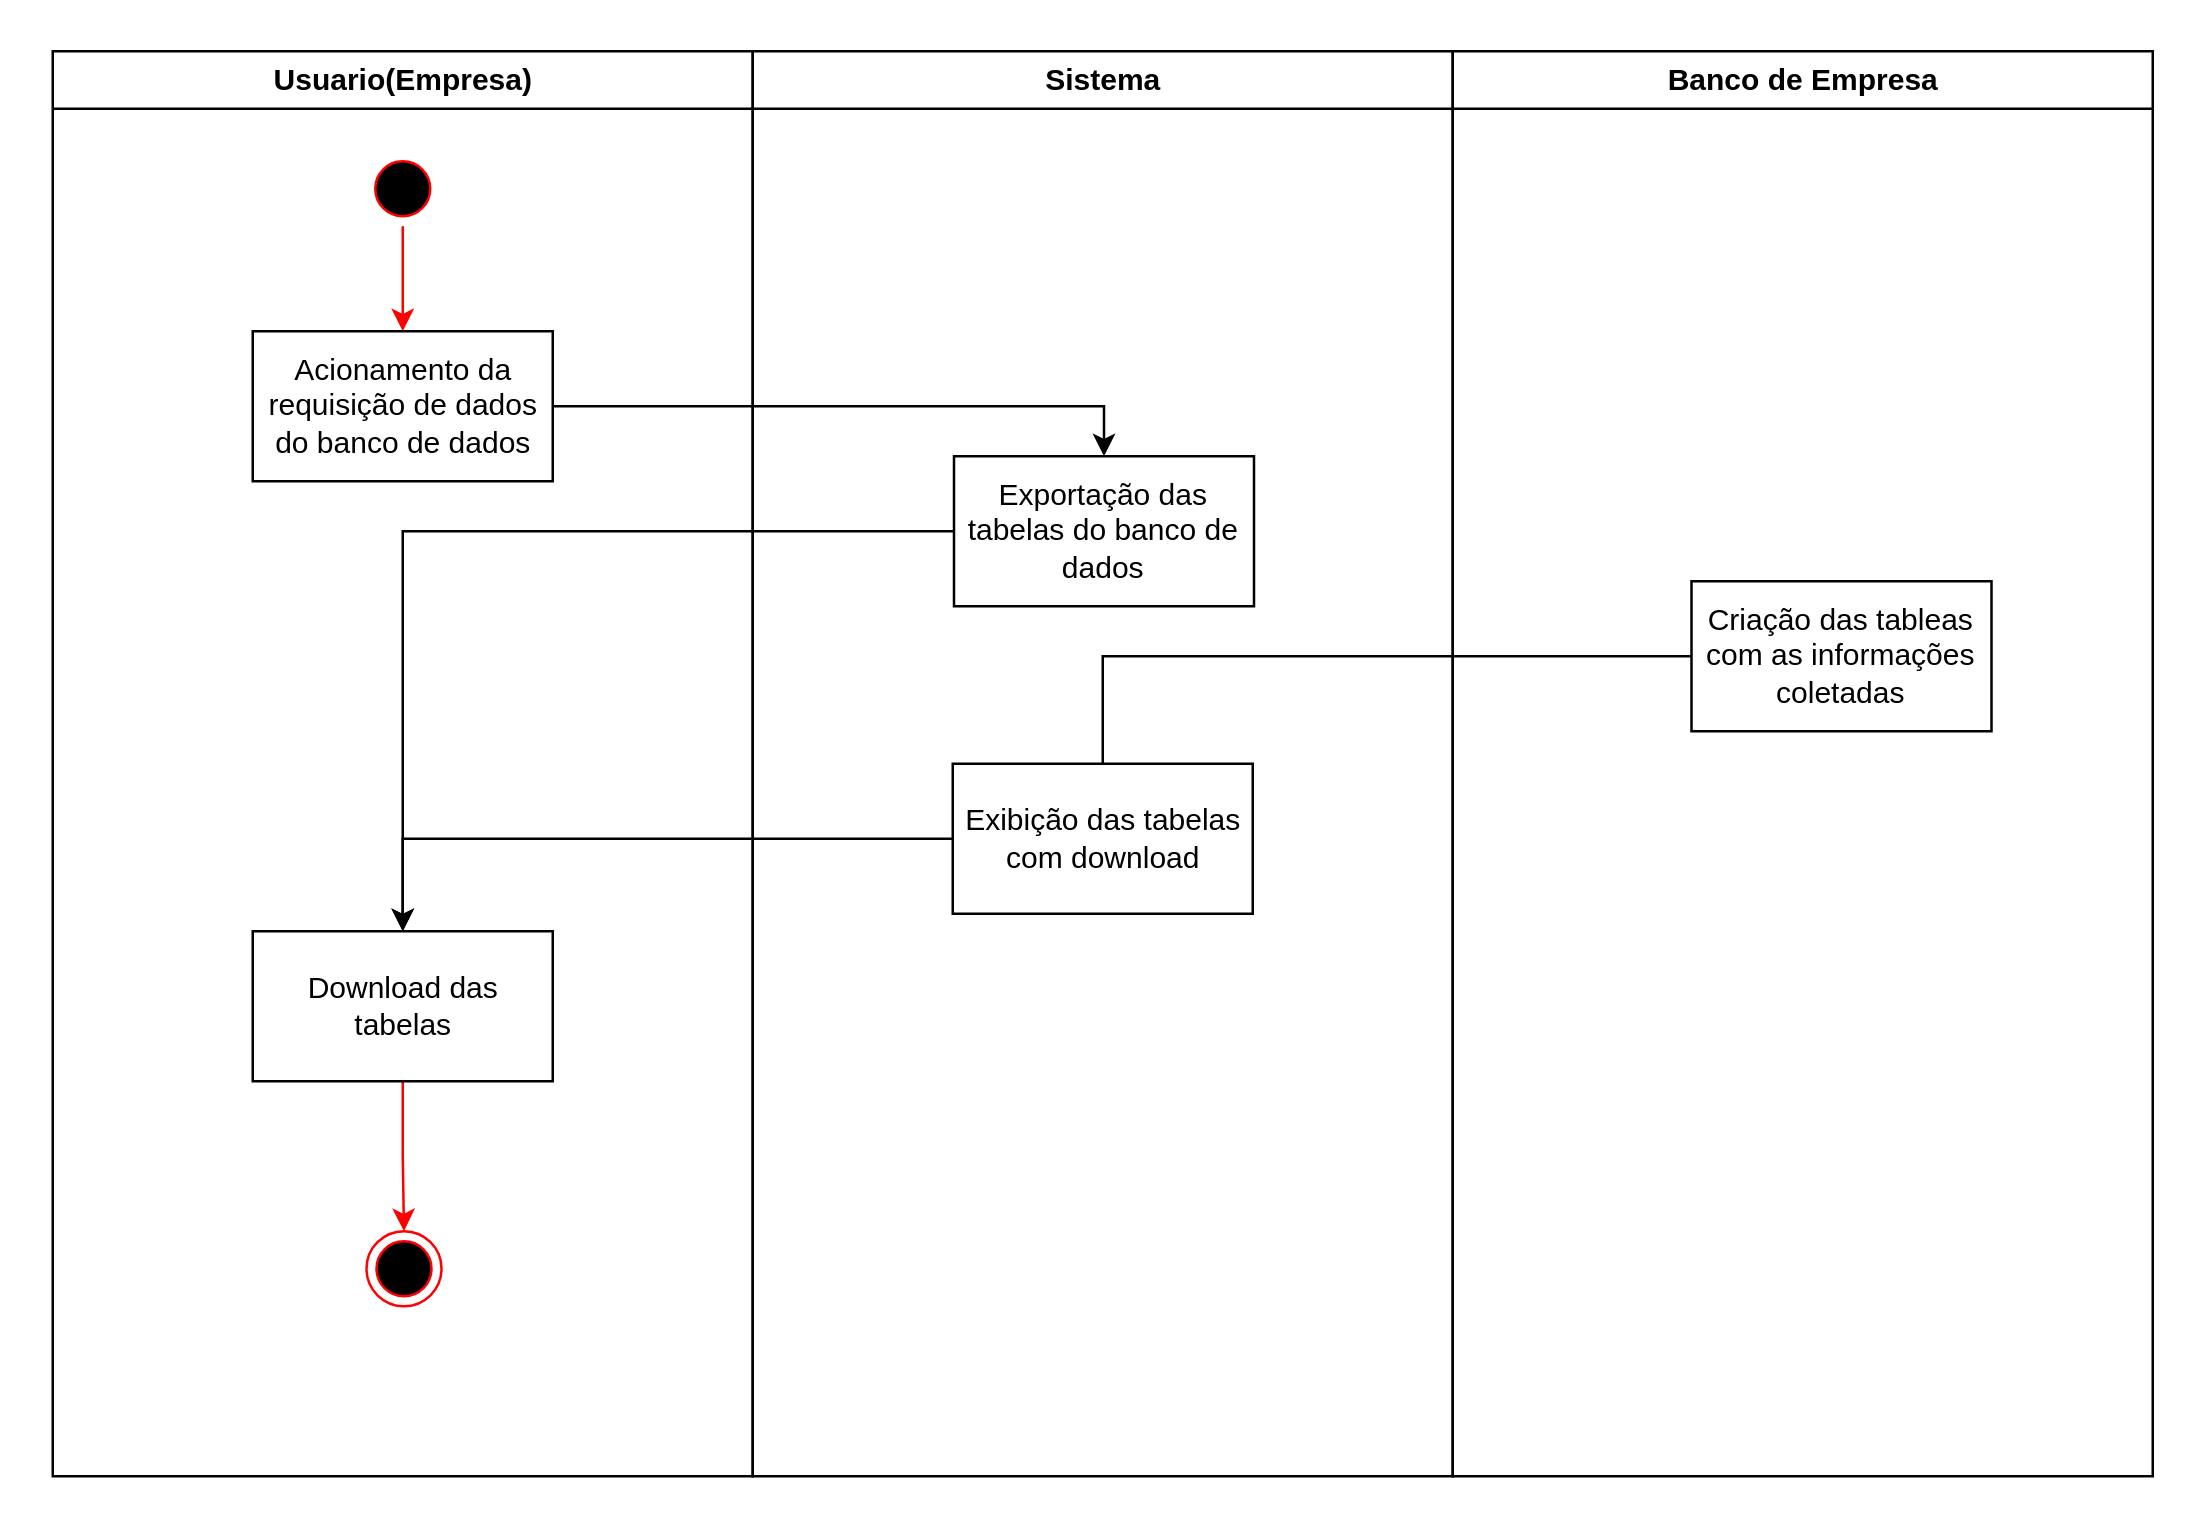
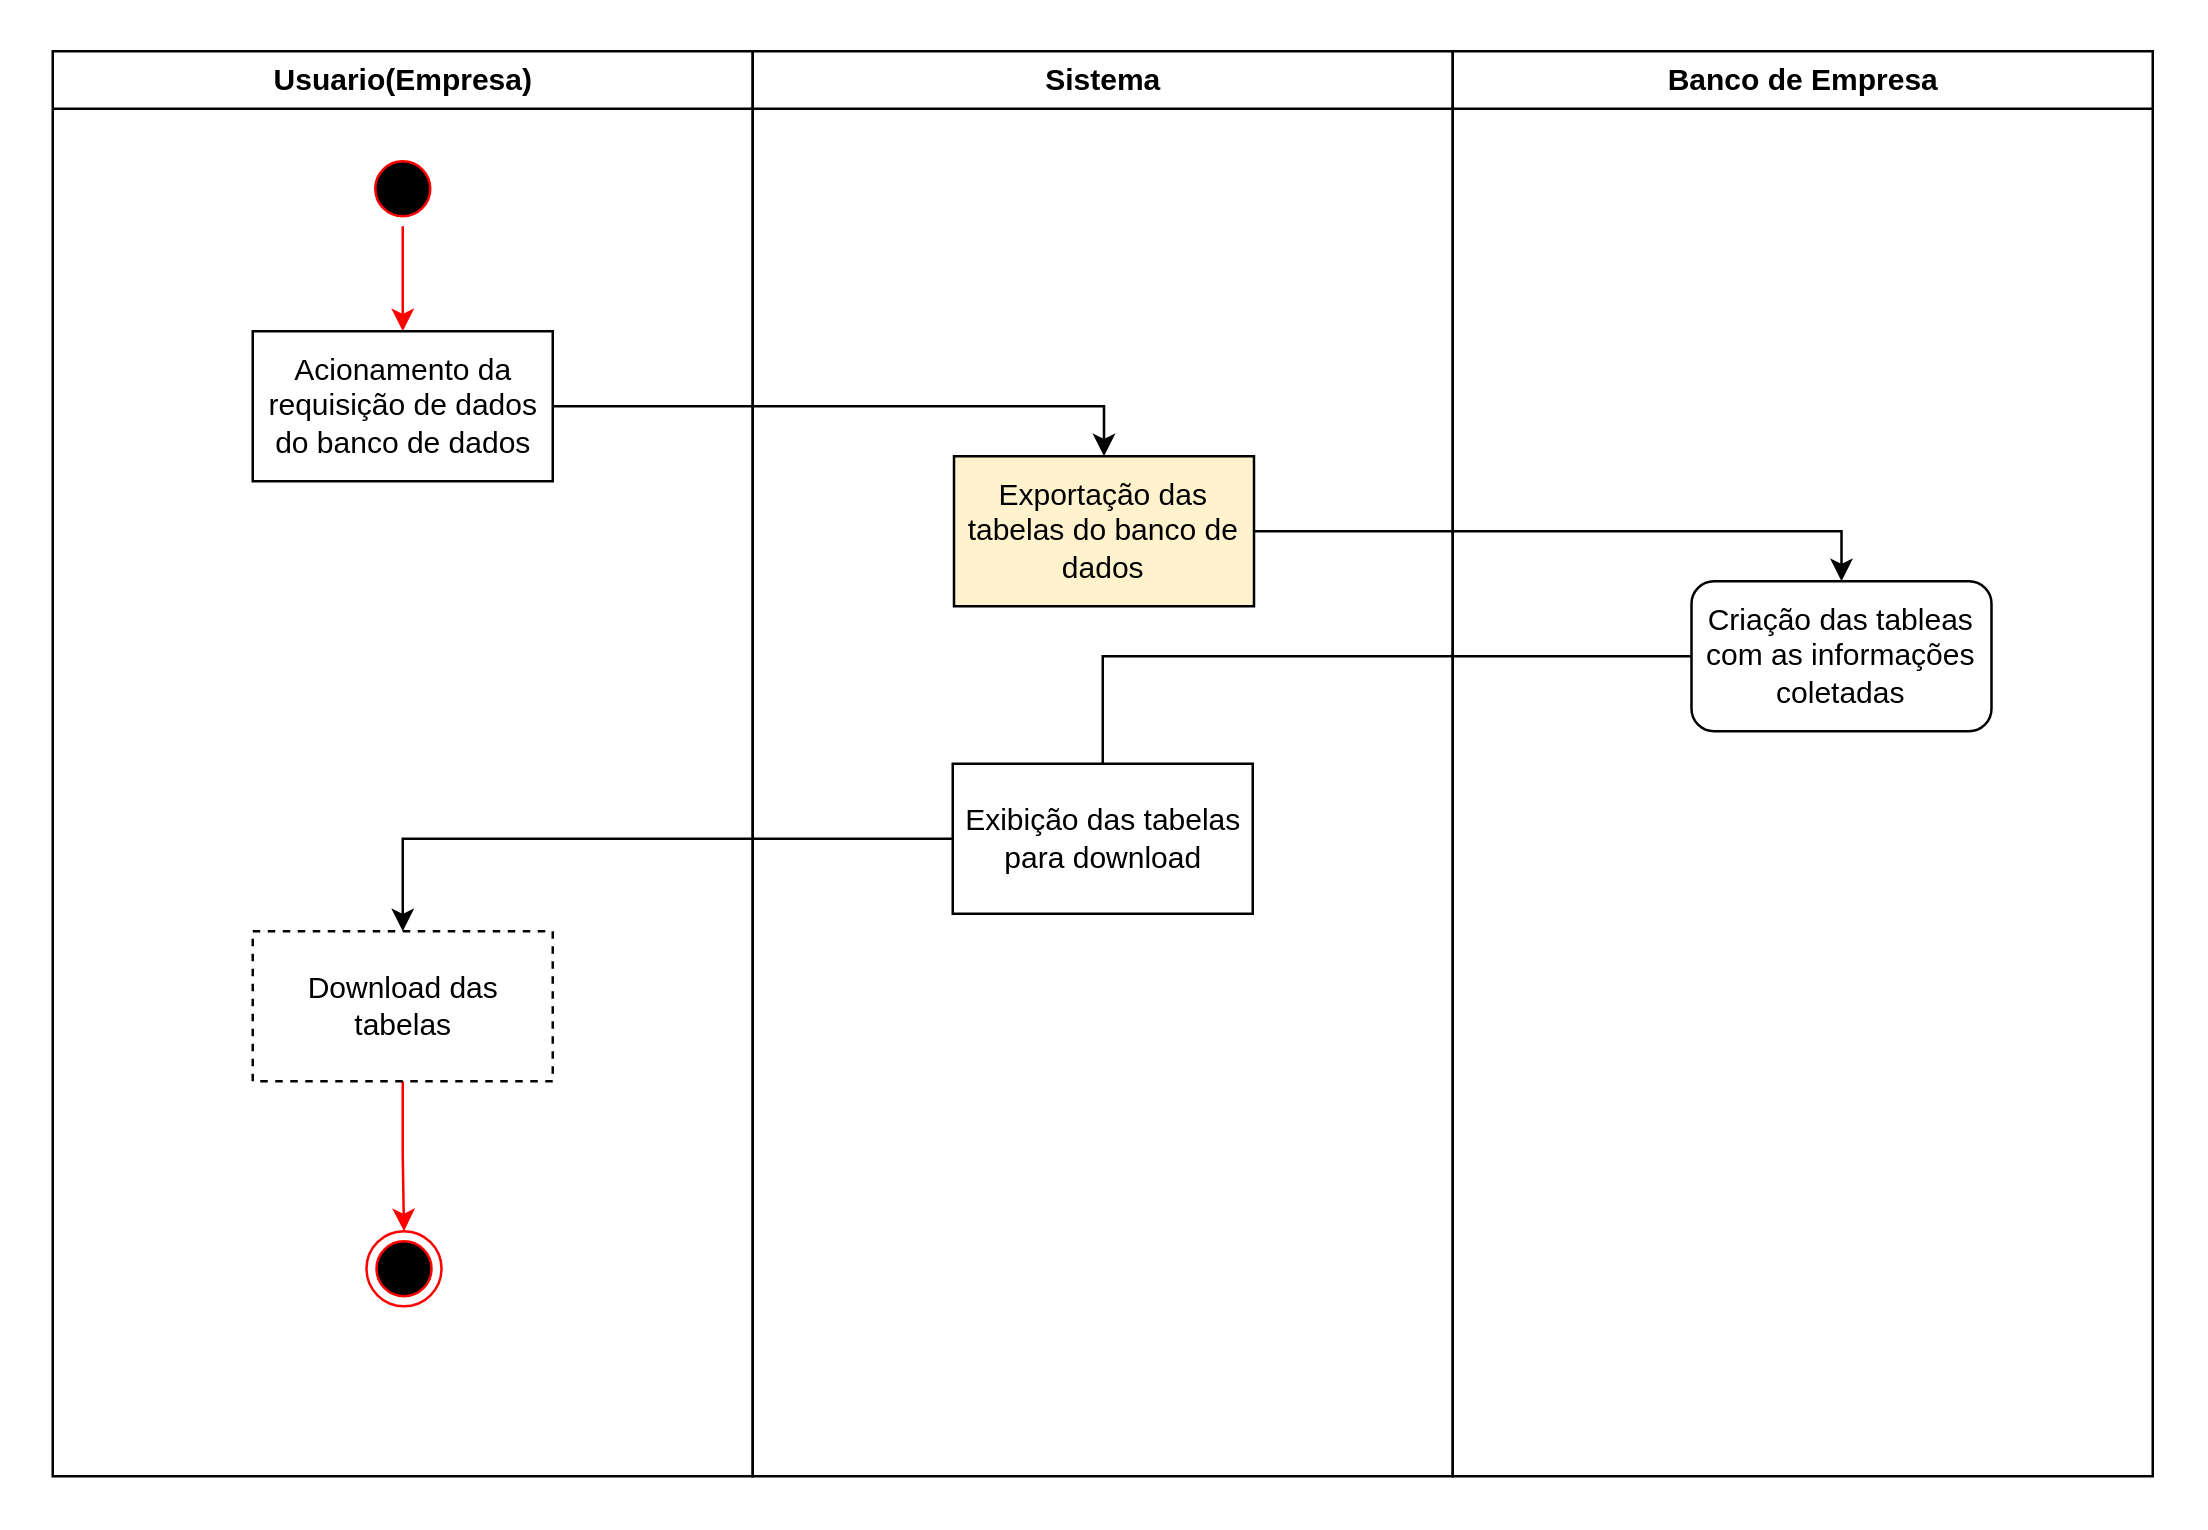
- <mxCell id="15" style="edgeStyle=orthogonalEdgeStyle;rounded=0;orthogonalLoop=1;jettySize=auto;html=1;" edge="1" parent="1" source="10" target="7"><mxGeometry relative="1" as="geometry" /></mxCell>
+ <mxCell id="15" style="edgeStyle=orthogonalEdgeStyle;rounded=0;orthogonalLoop=1;jettySize=auto;html=1;entryX=0.5;entryY=0;entryDx=0;entryDy=0;" edge="1" parent="1" source="10" target="13"><mxGeometry relative="1" as="geometry" /></mxCell>
- <mxCell id="10" value="Exportação das tabelas do banco de dados" style="rounded=0;whiteSpace=wrap;html=1;" vertex="1" parent="9"><mxGeometry x="80.5" y="162" width="120" height="60" as="geometry" /></mxCell>
+ <mxCell id="10" value="Exportação das tabelas do banco de dados" style="rounded=0;whiteSpace=wrap;html=1;fillColor=#fff2cc;" vertex="1" parent="9"><mxGeometry x="80.5" y="162" width="120" height="60" as="geometry" /></mxCell>
- <mxCell id="13" value="Criação das tableas com as informações coletadas" style="rounded=0;whiteSpace=wrap;html=1;" vertex="1" parent="12"><mxGeometry x="95.5" y="212" width="120" height="60" as="geometry" /></mxCell>
+ <mxCell id="13" value="Criação das tableas com as informações coletadas" style="whiteSpace=wrap;html=1;rounded=1;" vertex="1" parent="12"><mxGeometry x="95.5" y="212" width="120" height="60" as="geometry" /></mxCell>
- <mxCell id="11" value="Exibição das tabelas com download" style="rounded=0;whiteSpace=wrap;html=1;" vertex="1" parent="9"><mxGeometry x="80" y="285" width="120" height="60" as="geometry" /></mxCell>
+ <mxCell id="11" value="Exibição das tabelas para download" style="rounded=0;whiteSpace=wrap;html=1;" vertex="1" parent="9"><mxGeometry x="80" y="285" width="120" height="60" as="geometry" /></mxCell>
- <mxCell id="7" value="Download das tabelas" style="rounded=0;whiteSpace=wrap;html=1;" vertex="1" parent="2"><mxGeometry x="80" y="352" width="120" height="60" as="geometry" /></mxCell>
+ <mxCell id="7" value="Download das tabelas" style="rounded=0;whiteSpace=wrap;html=1;dashed=1;" vertex="1" parent="2"><mxGeometry x="80" y="352" width="120" height="60" as="geometry" /></mxCell>
